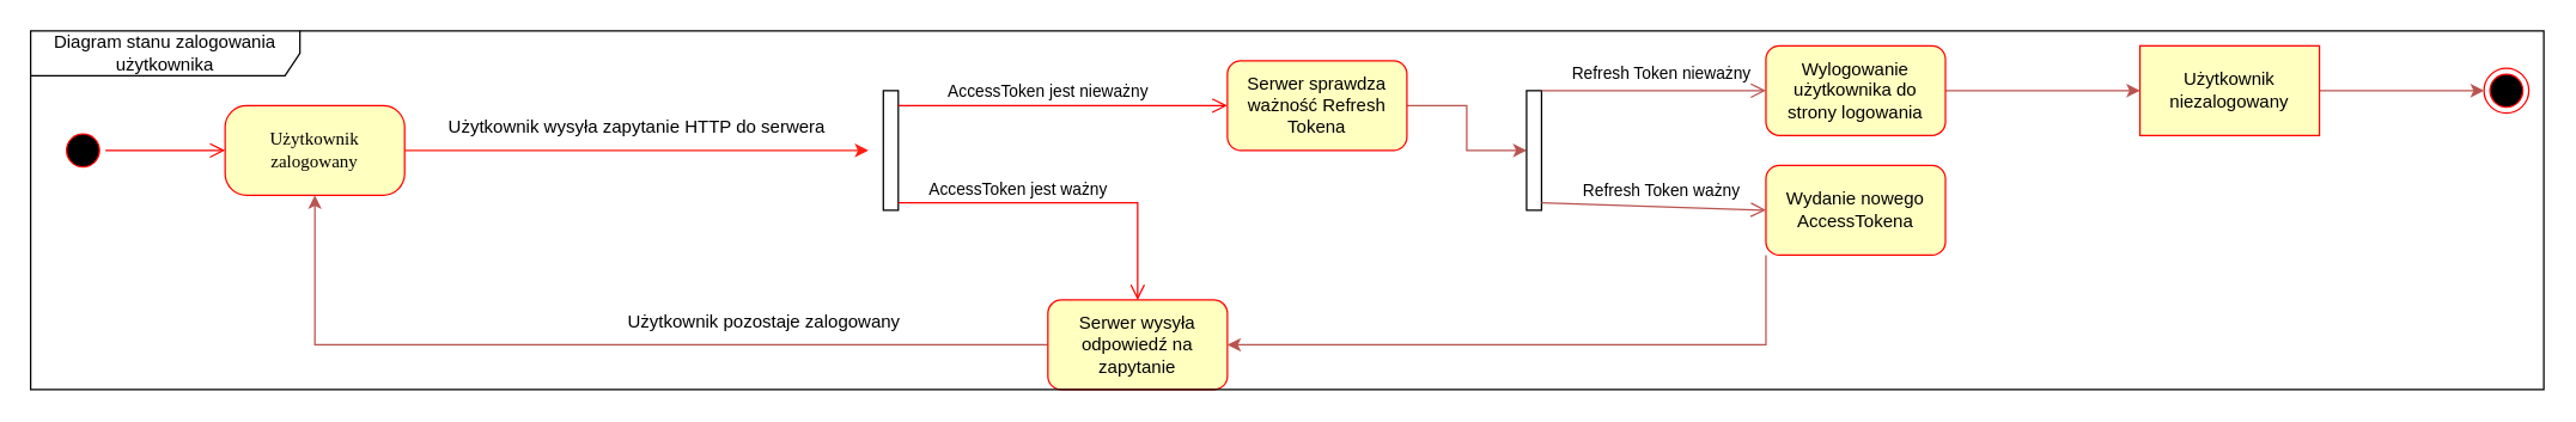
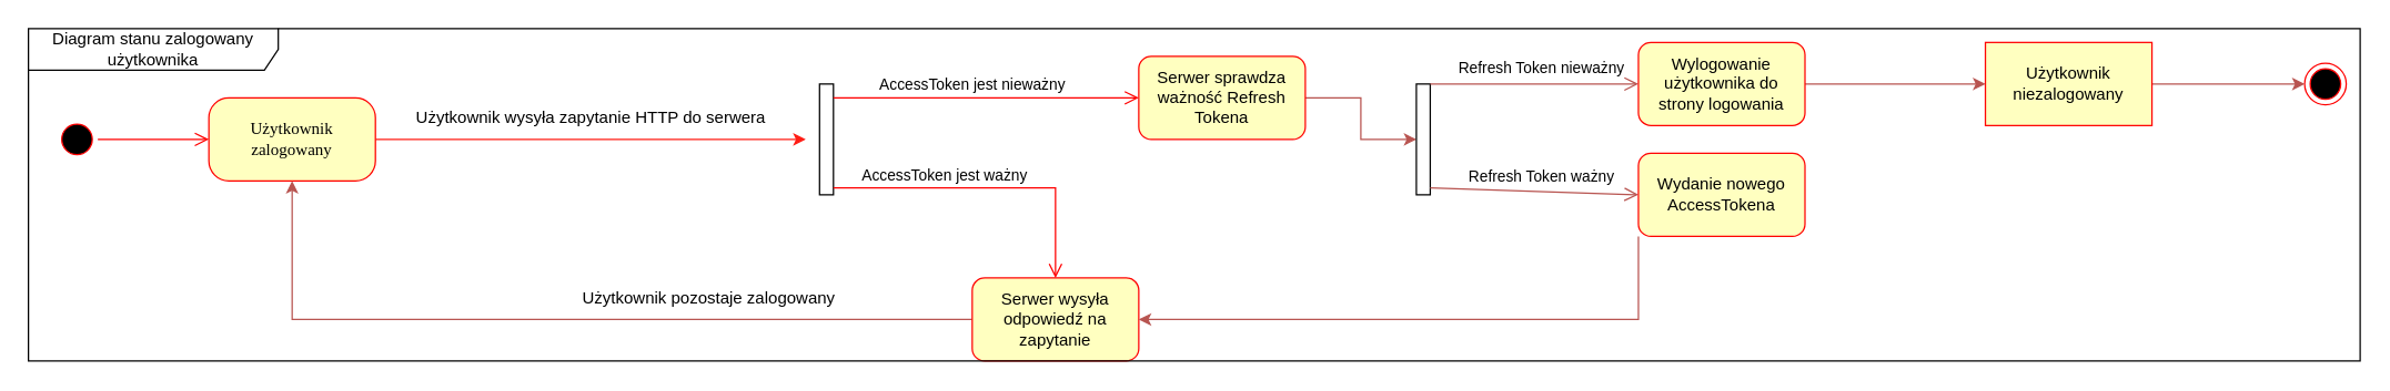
- <mxCell id="23" value="Diagram stanu zalogowania użytkownika" style="shape=umlFrame;whiteSpace=wrap;html=1;pointerEvents=0;width=180;height=30;" vertex="1" parent="1"><mxGeometry x="20" y="20" width="1680" height="240" as="geometry" /></mxCell>
+ <mxCell id="23" value="Diagram stanu zalogowany użytkownika" style="shape=umlFrame;whiteSpace=wrap;html=1;pointerEvents=0;width=180;height=30;" vertex="1" parent="1"><mxGeometry x="20" y="20" width="1680" height="240" as="geometry" /></mxCell>
